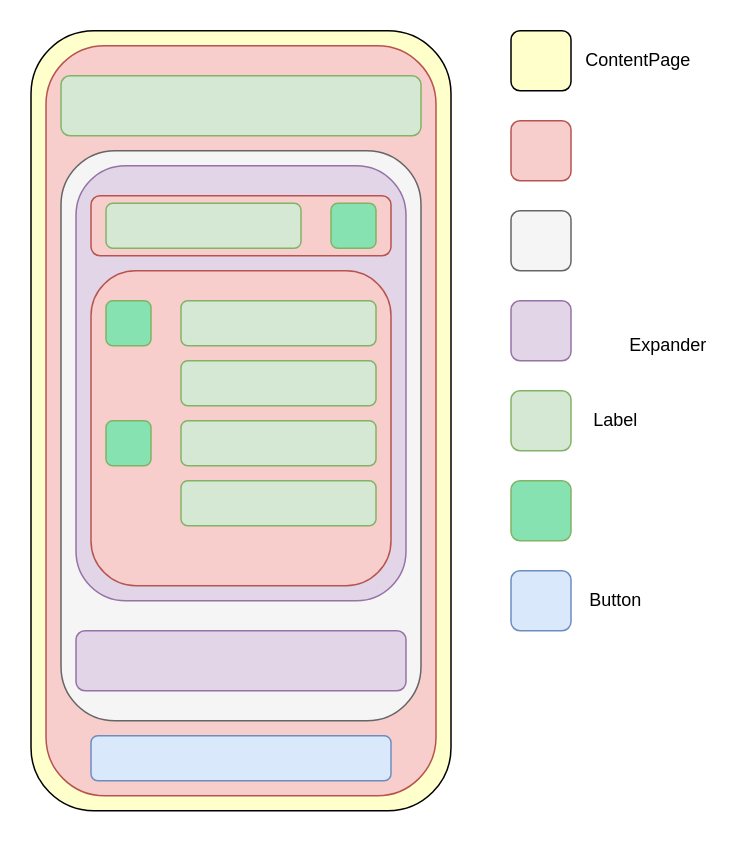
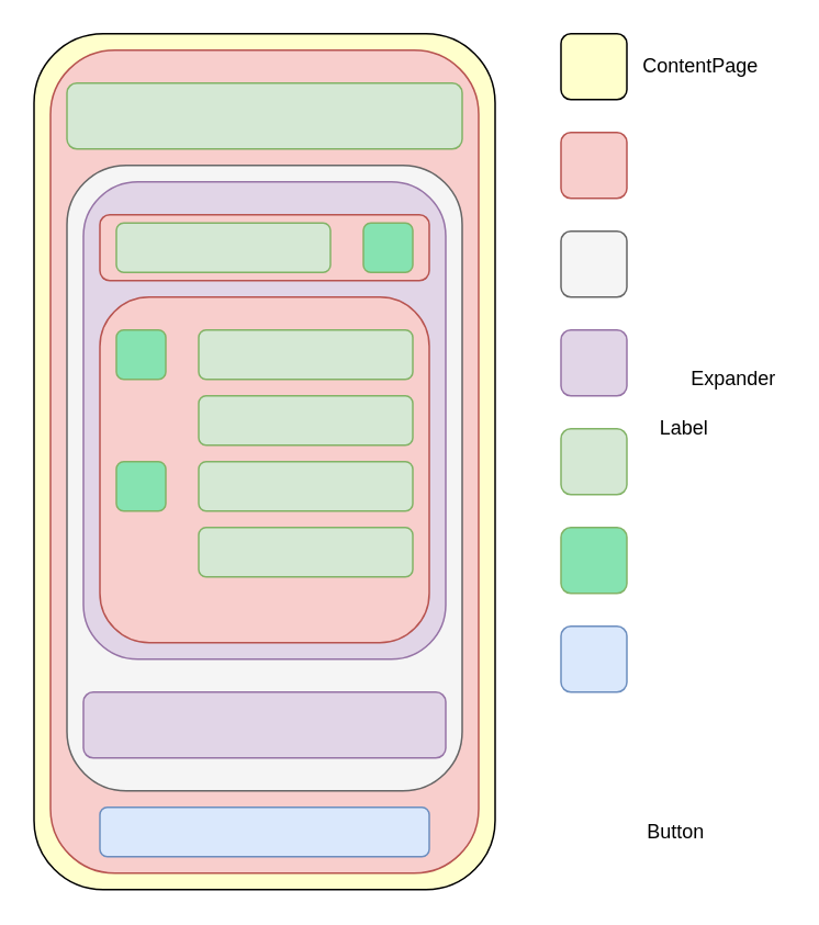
- <mxCell id="10" value="Label" style="text;html=1;strokeColor=none;fillColor=none;align=center;verticalAlign=middle;whiteSpace=wrap;rounded=0;" vertex="1" parent="1"><mxGeometry x="390" y="270" width="40" height="20" as="geometry" /></mxCell>
+ <mxCell id="10" value="Label" style="text;html=1;strokeColor=none;fillColor=none;align=center;verticalAlign=middle;whiteSpace=wrap;rounded=0;" vertex="1" parent="1"><mxGeometry x="395" y="250" width="40" height="20" as="geometry" /></mxCell>
- <mxCell id="12" value="Button" style="text;html=1;strokeColor=none;fillColor=none;align=center;verticalAlign=middle;whiteSpace=wrap;rounded=0;" vertex="1" parent="1"><mxGeometry x="390" y="390" width="40" height="20" as="geometry" /></mxCell>
+ <mxCell id="12" value="Button" style="text;html=1;strokeColor=none;fillColor=none;align=center;verticalAlign=middle;whiteSpace=wrap;rounded=0;" vertex="1" parent="1"><mxGeometry x="390" y="495" width="40" height="20" as="geometry" /></mxCell>
